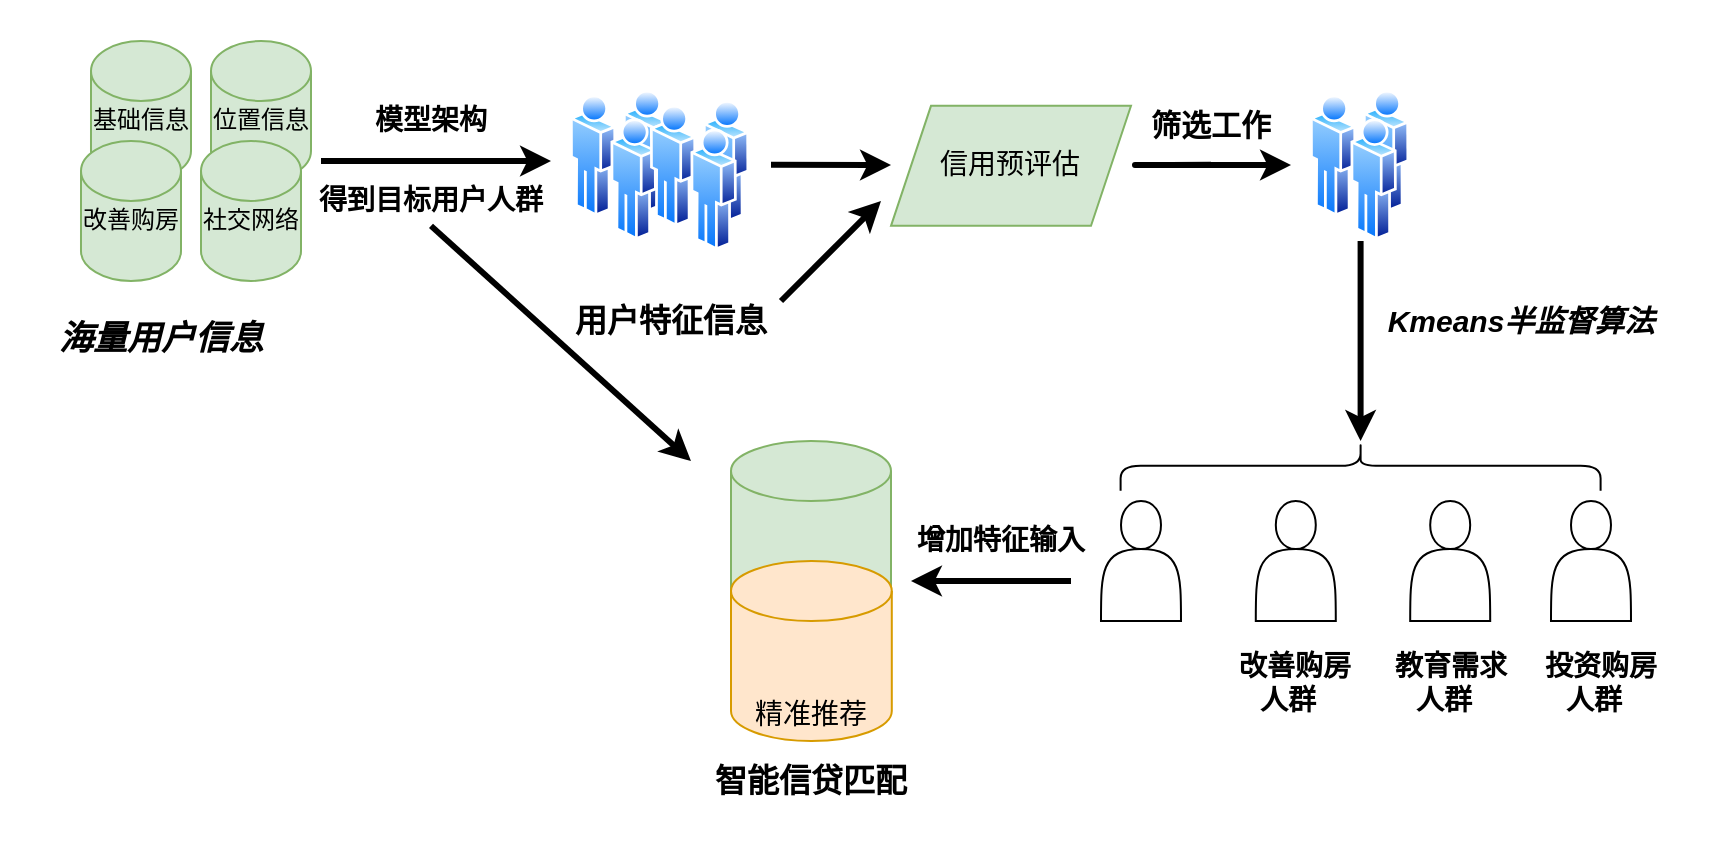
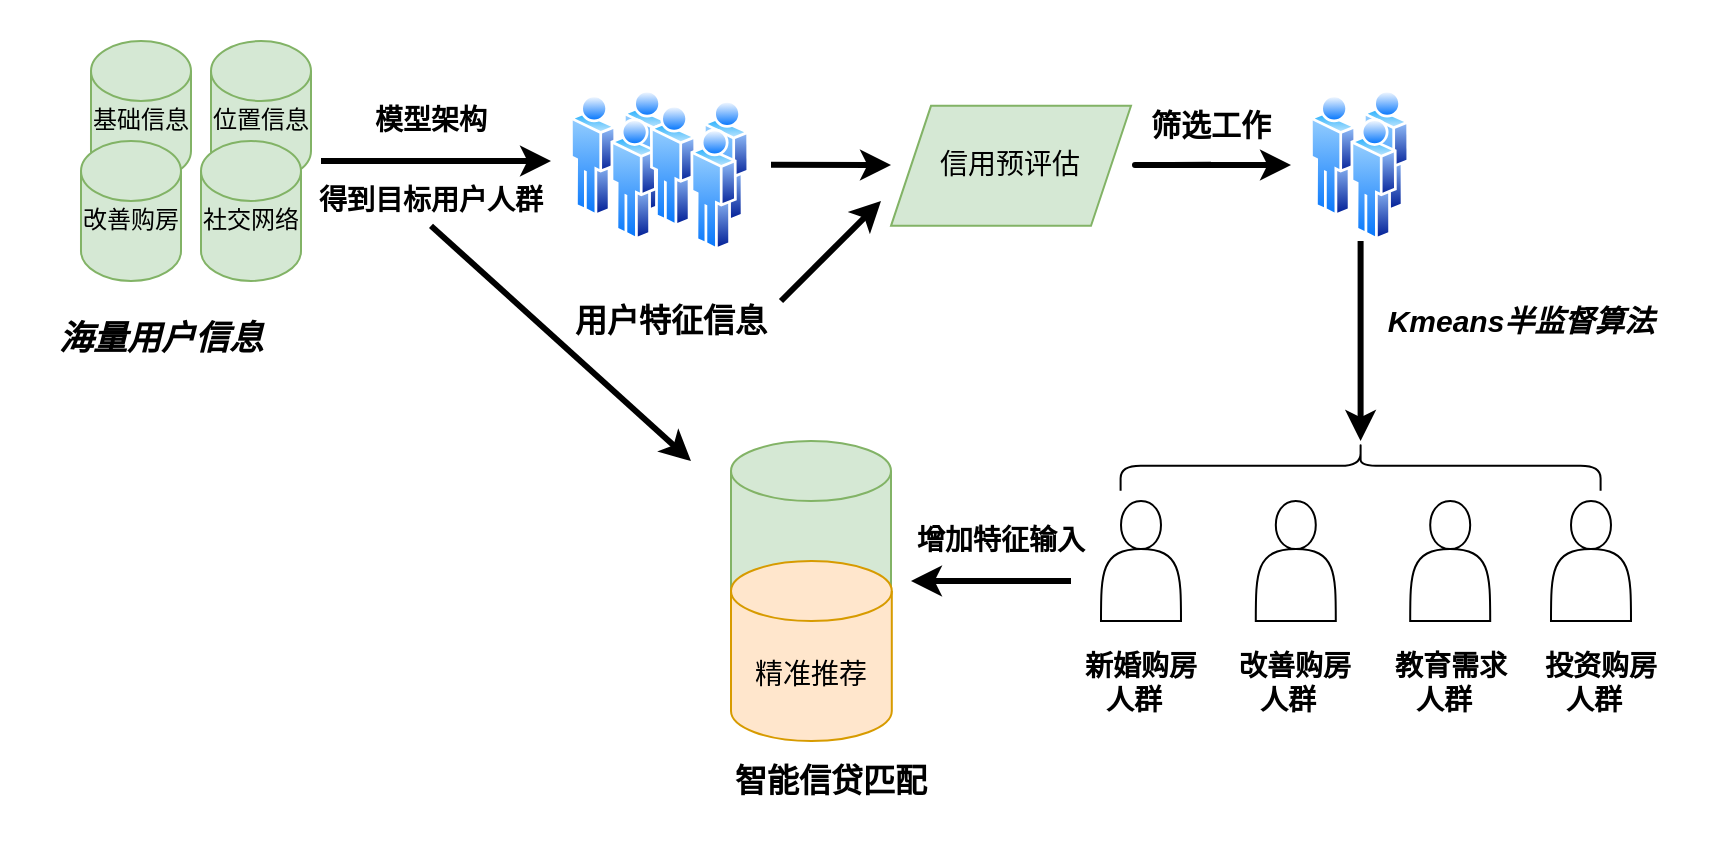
+ <mxCell id="33" value="&lt;p class=&quot;MsoNormal&quot; style=&quot;margin: 0pt 0pt 0.0pt ; text-align: justify ; font-family: &amp;#34;calibri&amp;#34; ; font-size: 10.5pt&quot;&gt;&lt;b&gt;&lt;span style=&quot;font-size: 10.5pt&quot;&gt;&lt;font face=&quot;宋体&quot;&gt;新婚购房&lt;/font&gt;&lt;/span&gt;&lt;/b&gt;&lt;/p&gt;&lt;p class=&quot;MsoNormal&quot; style=&quot;margin: 0pt 0pt 0.0pt ; text-align: justify ; font-family: &amp;#34;calibri&amp;#34; ; font-size: 10.5pt&quot;&gt;&lt;b&gt;&lt;span style=&quot;font-size: 10.5pt&quot;&gt;&lt;font face=&quot;宋体&quot;&gt;&amp;nbsp; &amp;nbsp;人群&lt;/font&gt;&lt;/span&gt;&lt;/b&gt;&lt;/p&gt;" style="text;html=1;resizable=0;autosize=1;align=center;verticalAlign=middle;points=[];fillColor=none;strokeColor=none;rounded=0;" vertex="1" parent="1"><mxGeometry x="535" y="327.43" width="70" height="30" as="geometry" /></mxCell>
- <mxCell id="39" value="&lt;font style=&quot;font-size: 14px&quot;&gt;精准推荐&lt;/font&gt;" style="text;html=1;resizable=0;autosize=1;align=center;verticalAlign=middle;points=[];fillColor=none;strokeColor=none;rounded=0;" vertex="1" parent="1"><mxGeometry x="370" y="347.43" width="70" height="20" as="geometry" /></mxCell>
+ <mxCell id="39" value="&lt;font style=&quot;font-size: 14px&quot;&gt;精准推荐&lt;/font&gt;" style="text;html=1;resizable=0;autosize=1;align=center;verticalAlign=middle;points=[];fillColor=none;strokeColor=none;rounded=0;" vertex="1" parent="1"><mxGeometry x="370" y="327.43" width="70" height="20" as="geometry" /></mxCell>
- <mxCell id="40" value="&lt;p class=&quot;MsoNormal&quot; style=&quot;margin: 0pt 0pt 0.0pt ; text-align: justify ; font-family: &amp;#34;times new roman&amp;#34;&quot;&gt;&lt;b&gt;&lt;font face=&quot;宋体&quot; style=&quot;font-size: 16px&quot;&gt;智能信贷匹配&lt;/font&gt;&lt;/b&gt;&lt;/p&gt;" style="text;html=1;resizable=0;autosize=1;align=center;verticalAlign=middle;points=[];fillColor=none;strokeColor=none;rounded=0;" vertex="1" parent="1"><mxGeometry x="350" y="380" width="110" height="20" as="geometry" /></mxCell>
+ <mxCell id="40" value="&lt;p class=&quot;MsoNormal&quot; style=&quot;margin: 0pt 0pt 0.0pt ; text-align: justify ; font-family: &amp;#34;times new roman&amp;#34;&quot;&gt;&lt;b&gt;&lt;font face=&quot;宋体&quot; style=&quot;font-size: 16px&quot;&gt;智能信贷匹配&lt;/font&gt;&lt;/b&gt;&lt;/p&gt;" style="text;html=1;resizable=0;autosize=1;align=center;verticalAlign=middle;points=[];fillColor=none;strokeColor=none;rounded=0;" vertex="1" parent="1"><mxGeometry x="360" y="380" width="110" height="20" as="geometry" /></mxCell>
